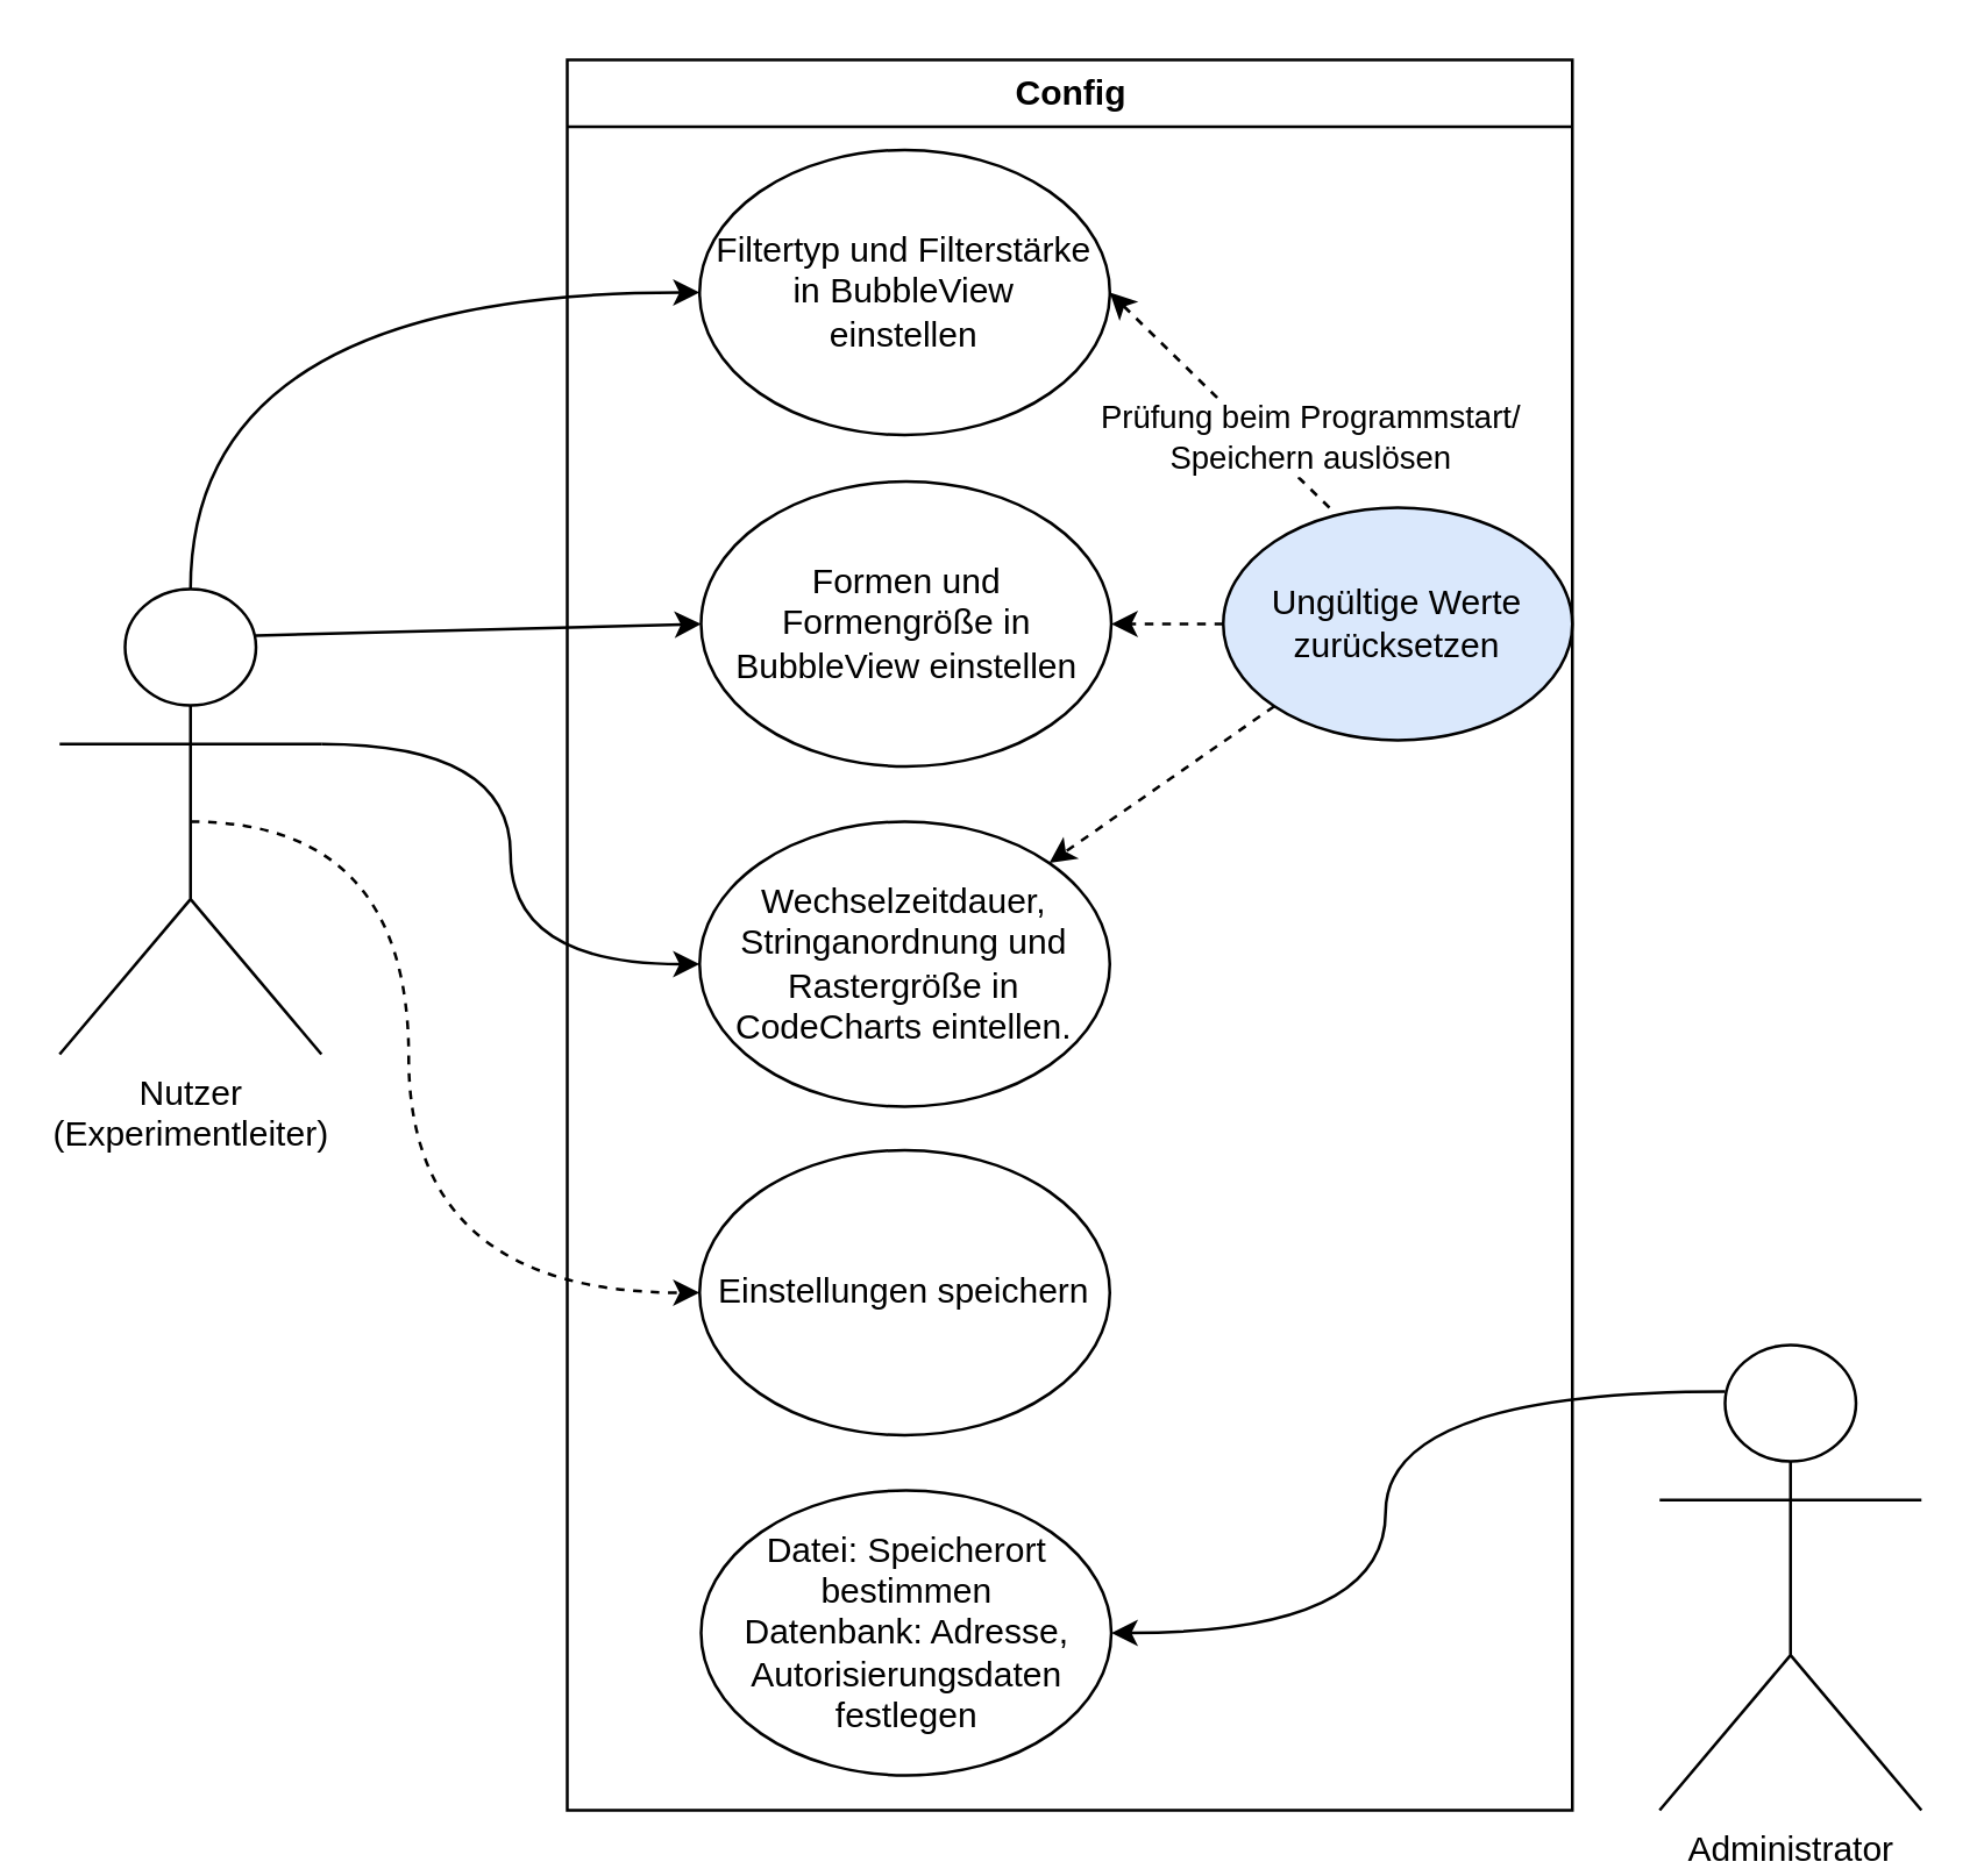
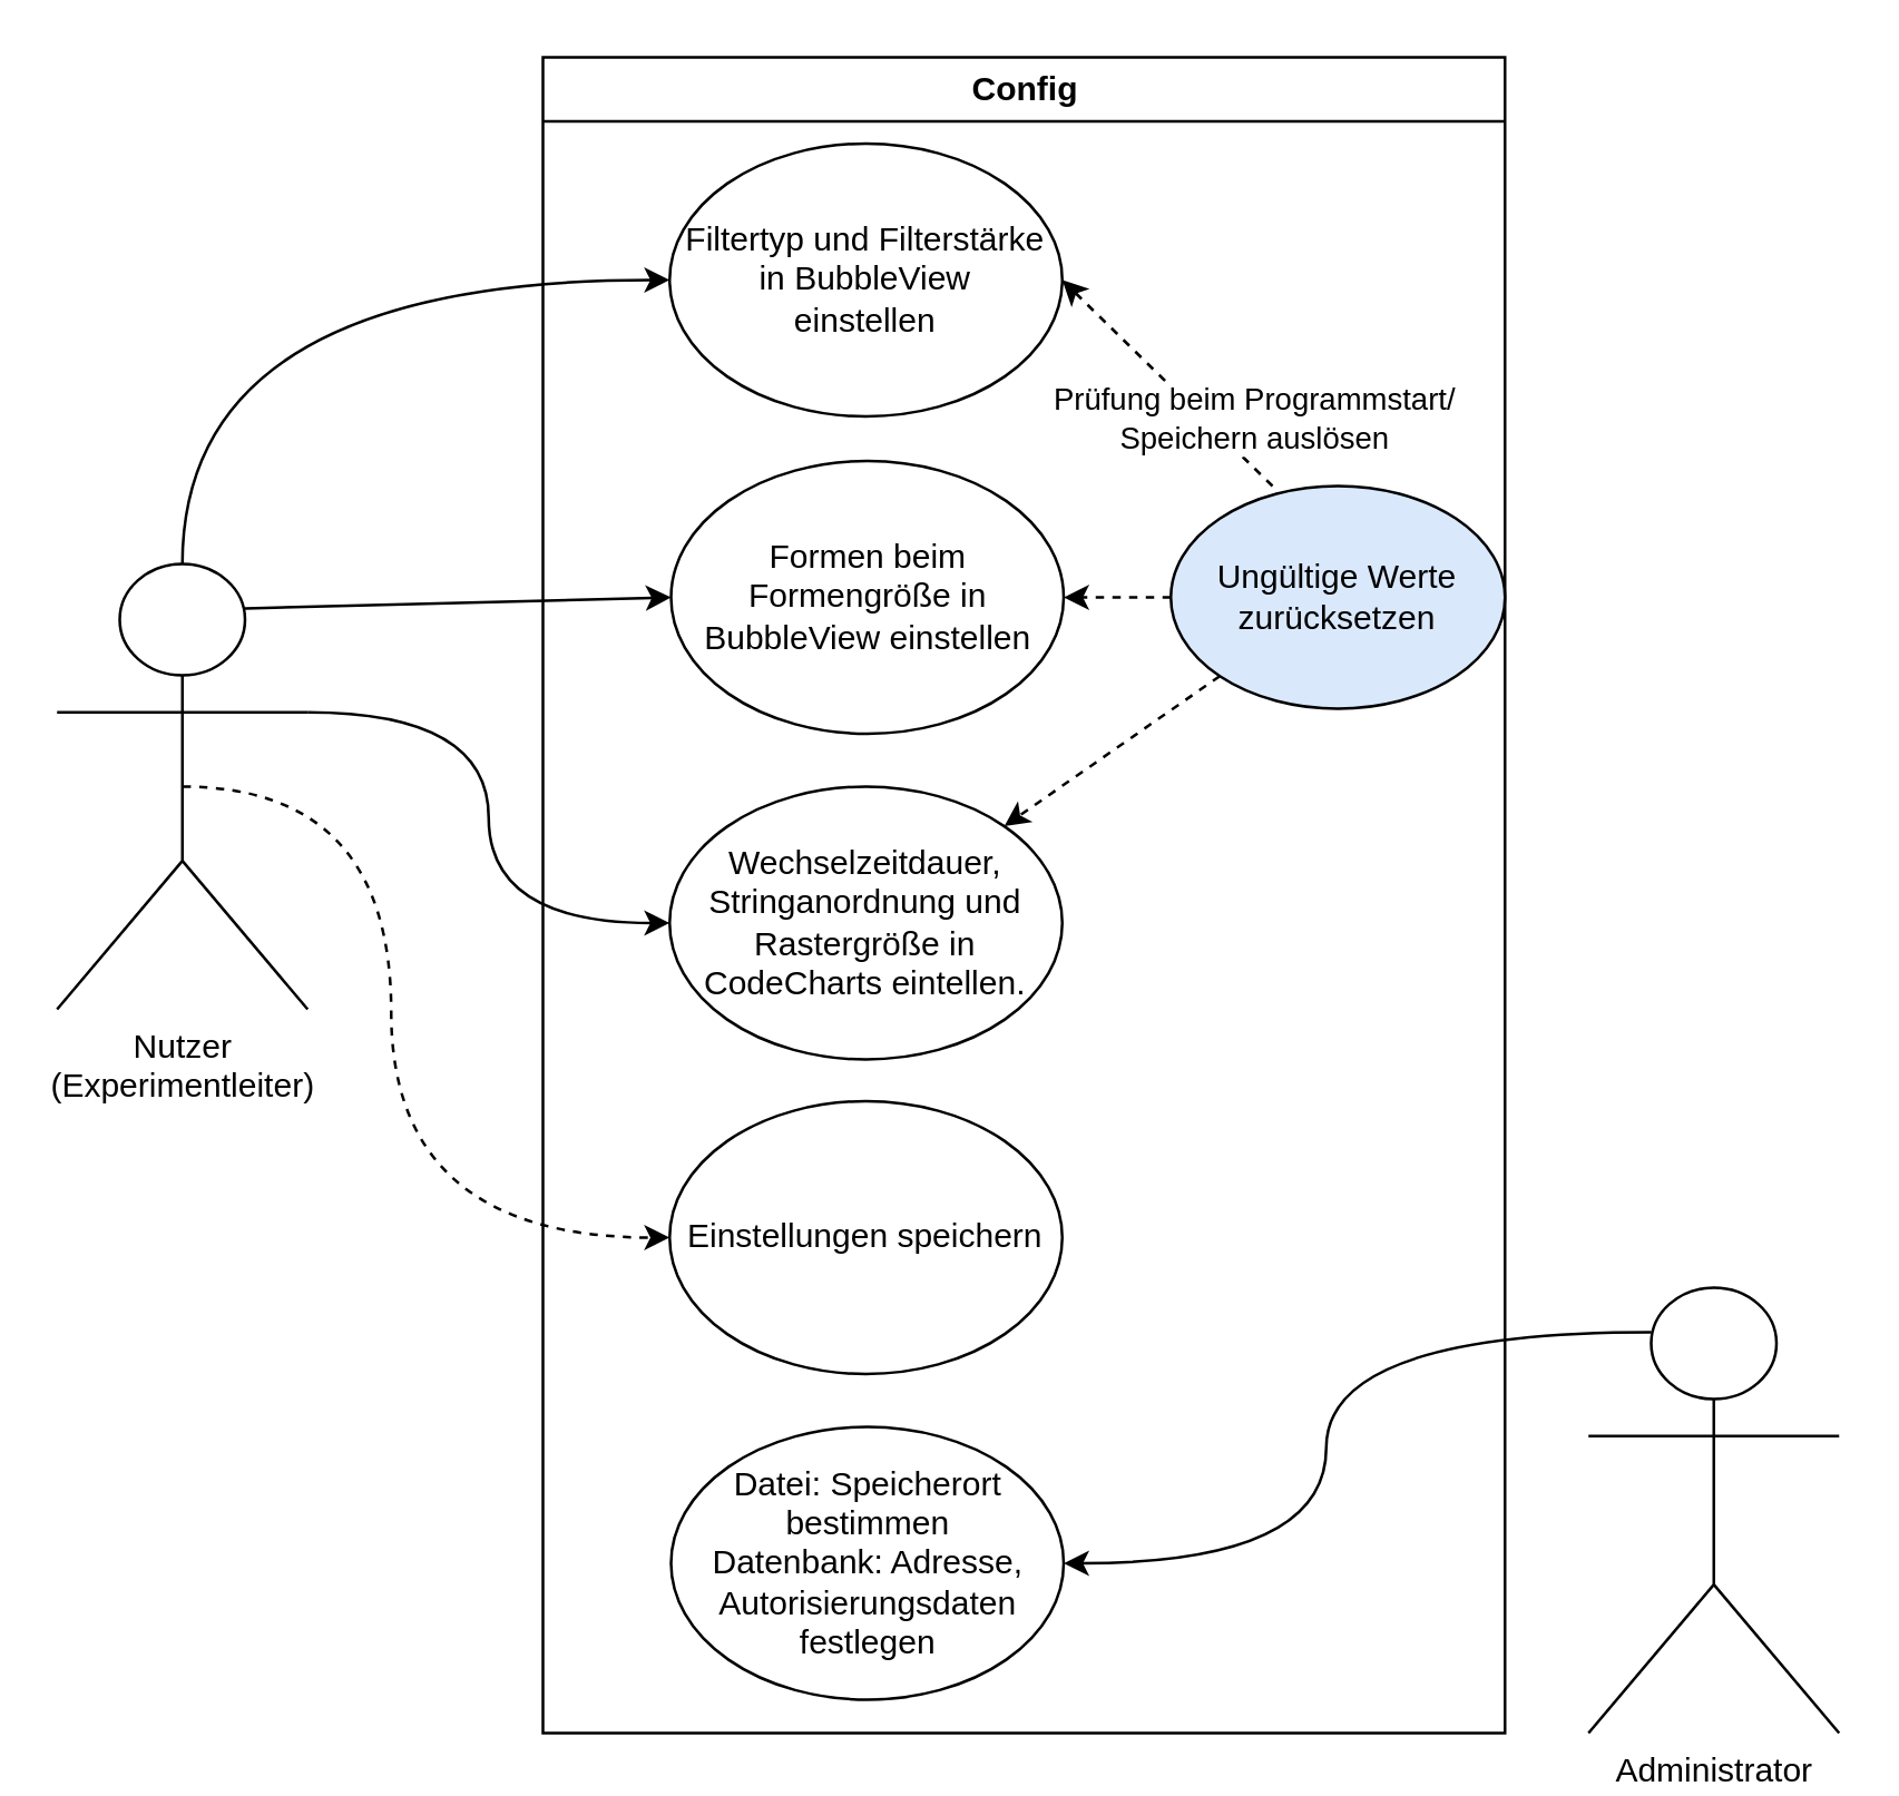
- <mxCell id="7" value="Formen und Formengröße in BubbleView einstellen" style="ellipse;whiteSpace=wrap;html=1;" vertex="1" parent="2"><mxGeometry x="46" y="145" width="141" height="98" as="geometry" /></mxCell>
+ <mxCell id="7" value="Formen beim Formengröße in BubbleView einstellen" style="ellipse;whiteSpace=wrap;html=1;" vertex="1" parent="2"><mxGeometry x="46" y="145" width="141" height="98" as="geometry" /></mxCell>
